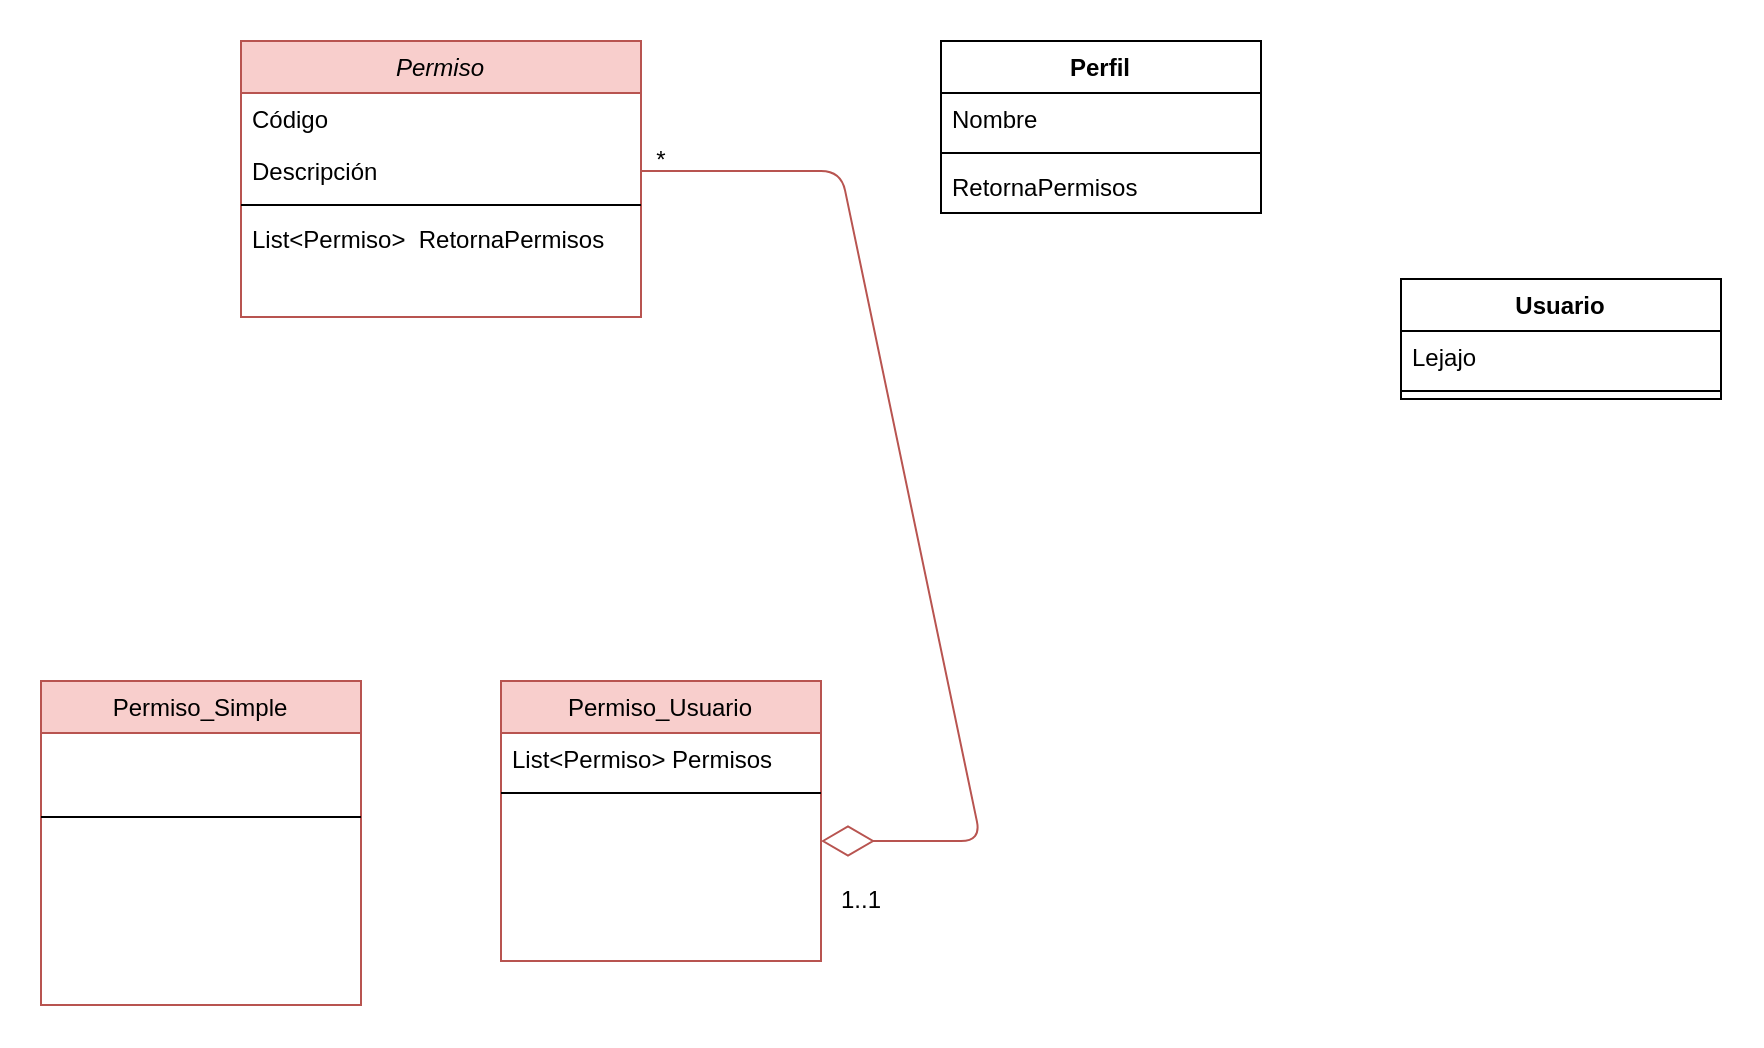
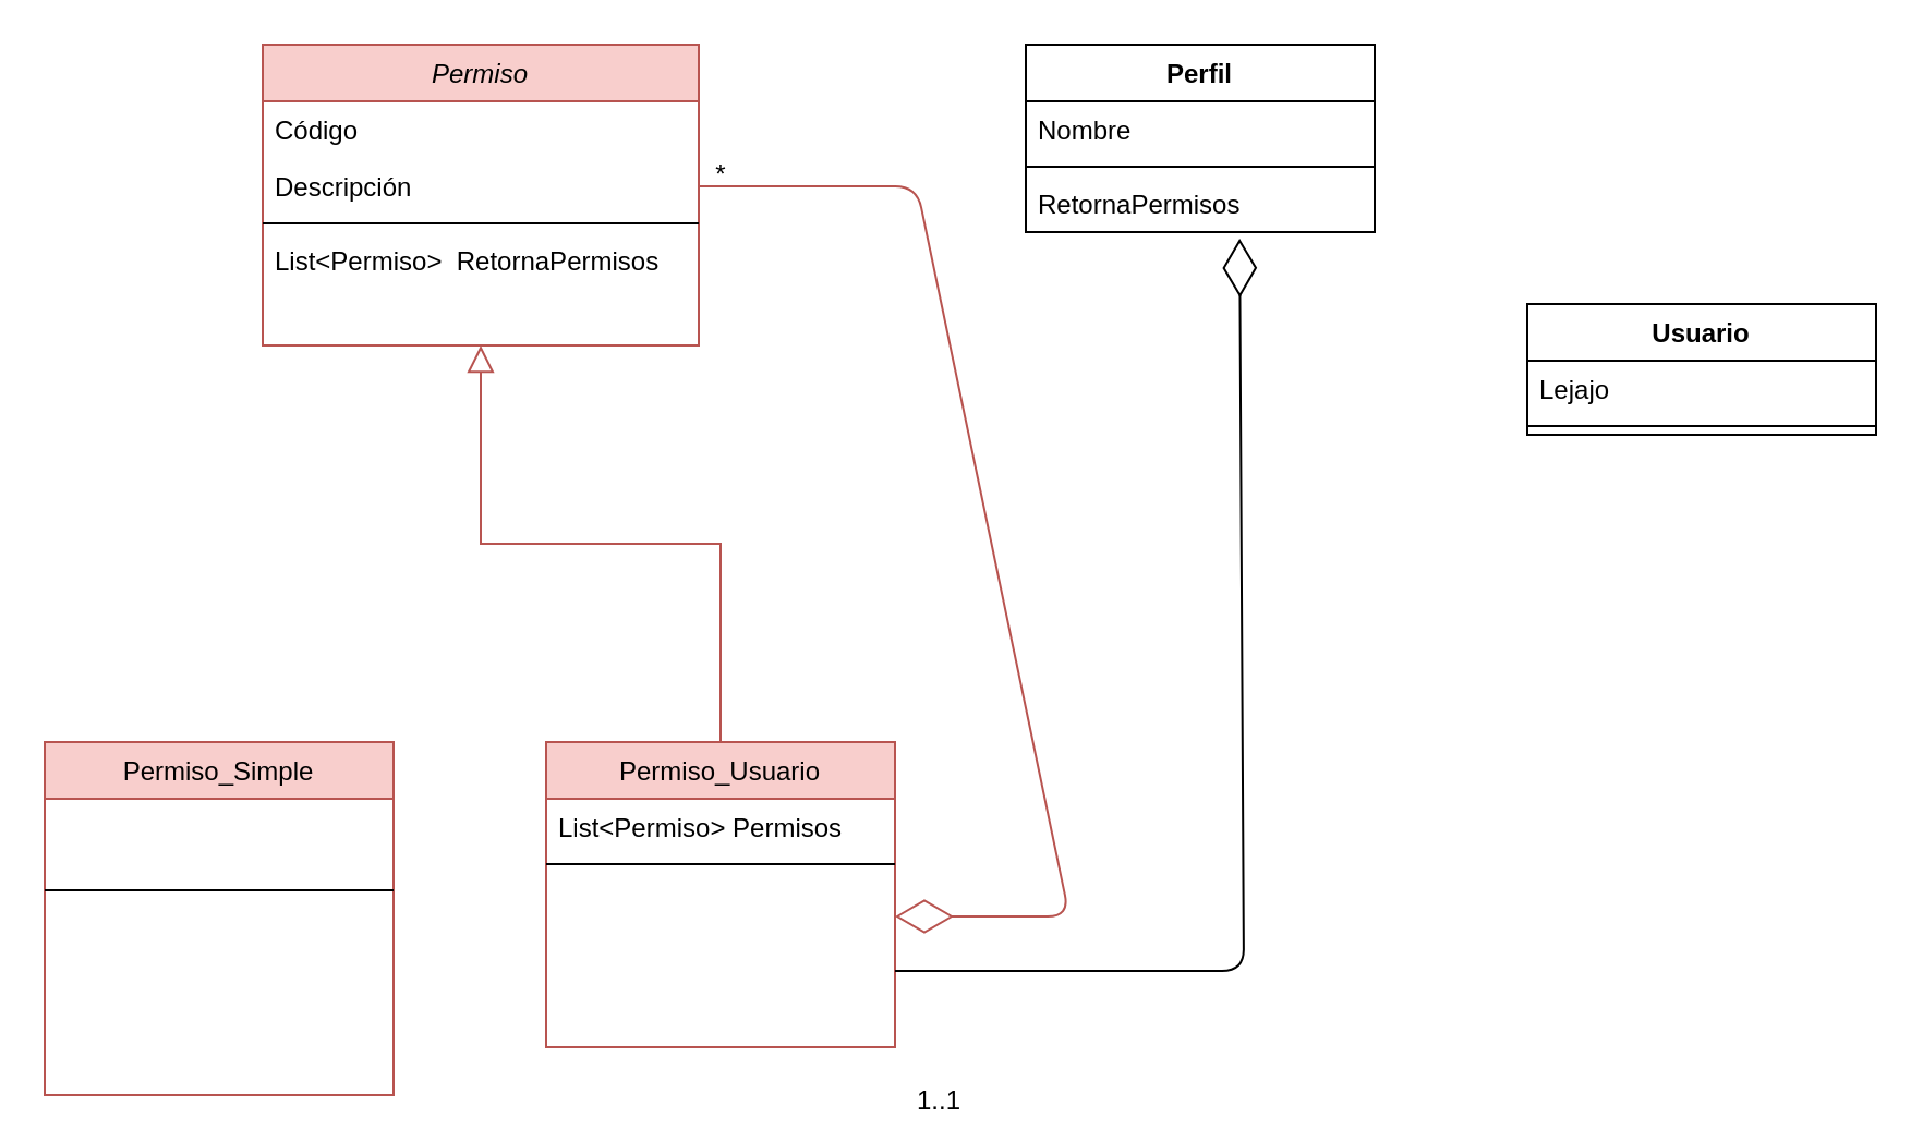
+ <mxCell id="14" value="" style="endArrow=block;endSize=10;endFill=0;shadow=0;strokeWidth=1;rounded=0;edgeStyle=elbowEdgeStyle;elbow=vertical;fillColor=#f8cecc;strokeColor=#b85450;" parent="1" source="11" target="2" edge="1"><mxGeometry width="160" relative="1" as="geometry"><mxPoint x="110" y="353" as="sourcePoint" /><mxPoint x="210" y="251" as="targetPoint" /></mxGeometry></mxCell>
+ <mxCell id="22" value="" style="endArrow=diamondThin;endFill=0;endSize=24;html=1;entryX=0.613;entryY=1.115;entryDx=0;entryDy=0;entryPerimeter=0;exitX=1;exitY=0.75;exitDx=0;exitDy=0;" parent="1" source="11" target="18" edge="1"><mxGeometry width="160" relative="1" as="geometry"><mxPoint x="370" y="250" as="sourcePoint" /><mxPoint x="530" y="250" as="targetPoint" /><Array as="points"><mxPoint x="570" y="445" /></Array></mxGeometry></mxCell>
- <mxCell id="25" value="1..1&lt;br&gt;" style="text;html=1;align=center;verticalAlign=middle;resizable=0;points=[];autosize=1;strokeColor=none;" parent="1" vertex="1"><mxGeometry x="410" y="440" width="40" height="20" as="geometry" /></mxCell>
+ <mxCell id="25" value="1..1&lt;br&gt;" style="text;html=1;align=center;verticalAlign=middle;resizable=0;points=[];autosize=1;strokeColor=none;" parent="1" vertex="1"><mxGeometry x="410" y="495" width="40" height="20" as="geometry" /></mxCell>
